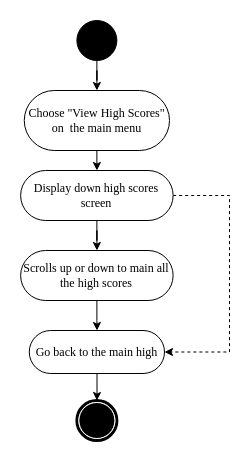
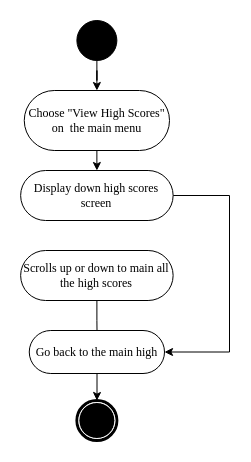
- <mxCell id="2" value="" style="edgeStyle=orthogonalEdgeStyle;rounded=0;orthogonalLoop=1;jettySize=auto;html=1;" edge="1" parent="1" source="4" target="13"><mxGeometry relative="1" as="geometry" /></mxCell>
- <mxCell id="3" value="" style="edgeStyle=orthogonalEdgeStyle;rounded=0;orthogonalLoop=1;jettySize=auto;html=1;entryX=1;entryY=0.5;entryDx=0;entryDy=0;dashed=1;" edge="1" parent="1" source="4" target="8"><mxGeometry relative="1" as="geometry"><mxPoint x="268.875" y="195" as="targetPoint" /><Array as="points"><mxPoint x="229" y="195" /><mxPoint x="229" y="352" /></Array></mxGeometry></mxCell>
+ <mxCell id="3" value="" style="edgeStyle=orthogonalEdgeStyle;rounded=0;orthogonalLoop=1;jettySize=auto;html=1;entryX=1;entryY=0.5;entryDx=0;entryDy=0;" edge="1" parent="1" source="4" target="8"><mxGeometry relative="1" as="geometry"><mxPoint x="268.875" y="195" as="targetPoint" /><Array as="points"><mxPoint x="229" y="195" /><mxPoint x="229" y="352" /></Array></mxGeometry></mxCell>
- <mxCell id="12" value="" style="edgeStyle=orthogonalEdgeStyle;rounded=0;orthogonalLoop=1;jettySize=auto;html=1;" edge="1" parent="1" source="13" target="8"><mxGeometry relative="1" as="geometry" /></mxCell>
+ <mxCell id="12" value="" style="edgeStyle=orthogonalEdgeStyle;rounded=0;orthogonalLoop=1;jettySize=auto;html=1;endArrow=none;" edge="1" parent="1" source="13" target="8"><mxGeometry relative="1" as="geometry" /></mxCell>
